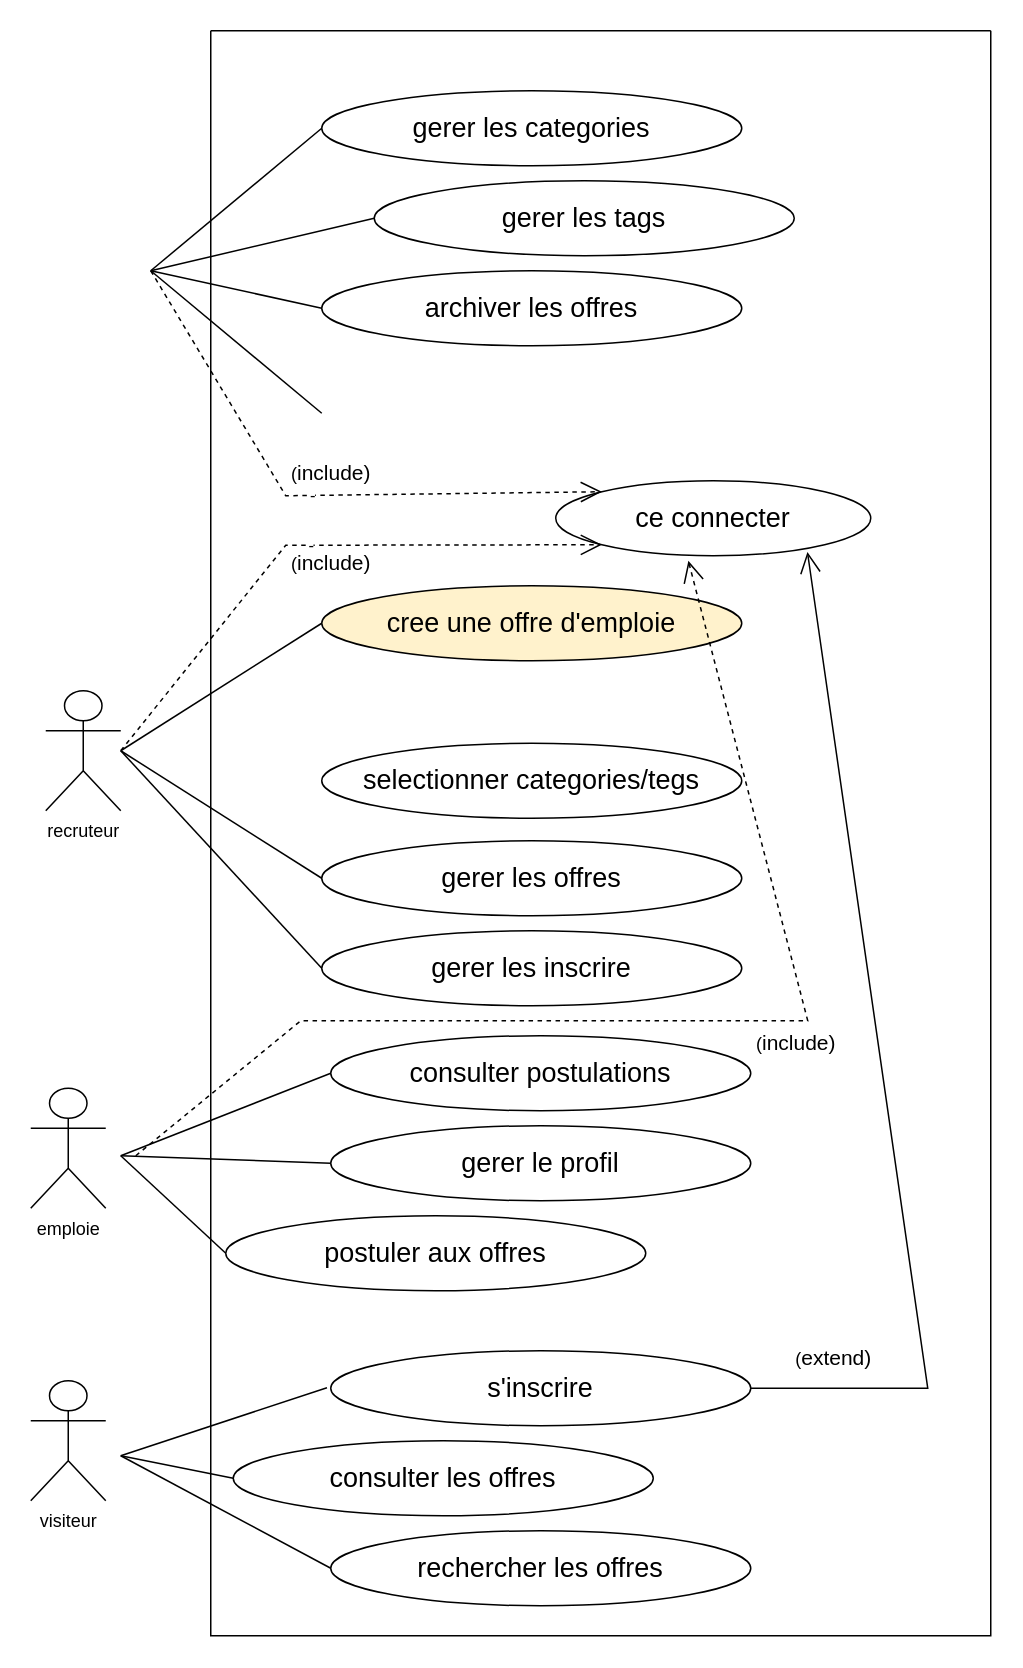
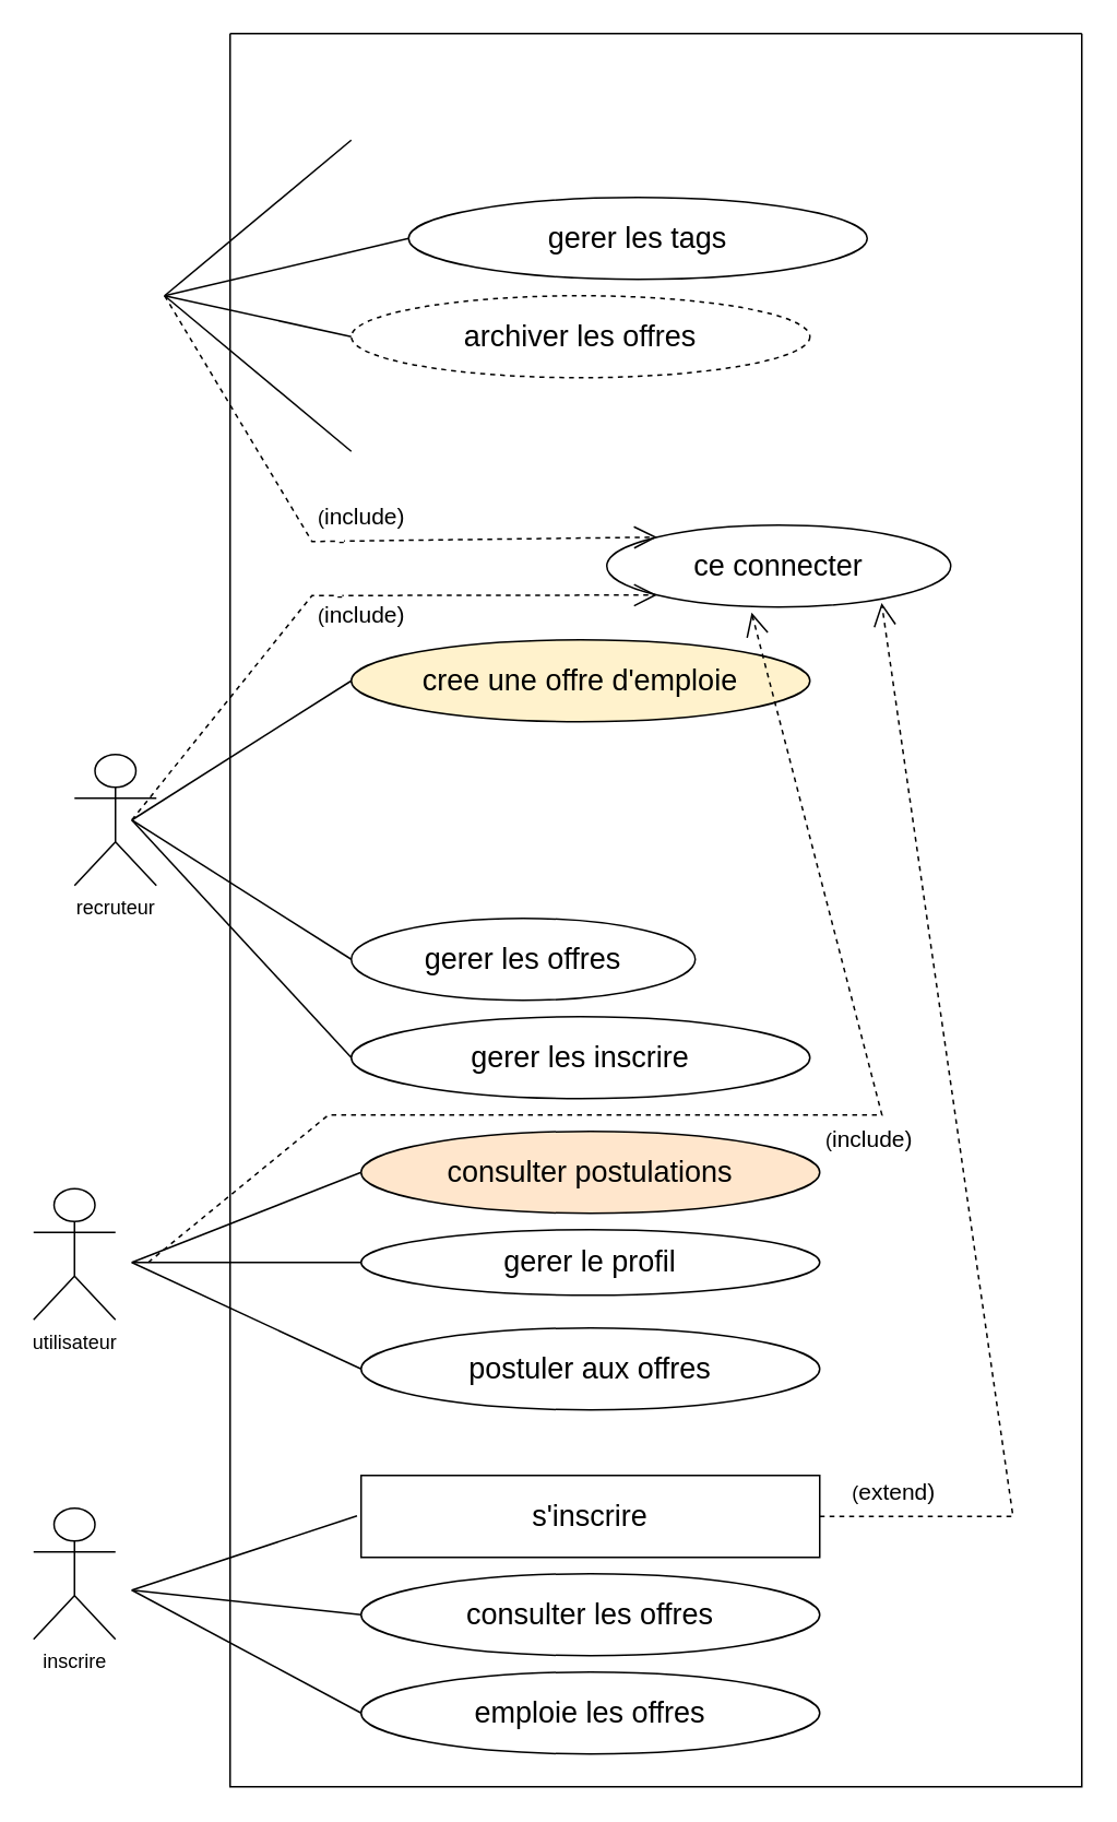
- <mxCell id="19" value="&lt;span data-lucid-content=&quot;{&amp;quot;t&amp;quot;:&amp;quot;gestion des films&amp;quot;,&amp;quot;m&amp;quot;:[{&amp;quot;s&amp;quot;:0,&amp;quot;n&amp;quot;:&amp;quot;s&amp;quot;,&amp;quot;v&amp;quot;:18.667,&amp;quot;e&amp;quot;:17}]}&quot; data-lucid-type=&quot;application/vnd.lucid.text&quot;&gt;&lt;font style=&quot;font-size: 18px;&quot;&gt;gerer les categories&lt;/font&gt;&lt;/span&gt;" style="ellipse;whiteSpace=wrap;html=1;" vertex="1" parent="2"><mxGeometry x="74" y="40" width="280" height="50" as="geometry" /></mxCell>
- <mxCell id="17" value="&lt;span style=&quot;font-size: 18px;&quot;&gt;archiver les offres&lt;/span&gt;" style="ellipse;whiteSpace=wrap;html=1;" vertex="1" parent="2"><mxGeometry x="74" y="160" width="280" height="50" as="geometry" /></mxCell>
+ <mxCell id="17" value="&lt;span style=&quot;font-size: 18px;&quot;&gt;archiver les offres&lt;/span&gt;" style="ellipse;whiteSpace=wrap;html=1;dashed=1;" vertex="1" parent="2"><mxGeometry x="74" y="160" width="280" height="50" as="geometry" /></mxCell>
- <mxCell id="37" value="recruteur" style="shape=umlActor;verticalLabelPosition=bottom;verticalAlign=top;html=1;outlineConnect=0;" vertex="1" parent="1"><mxGeometry x="30" y="460" width="50" height="80" as="geometry" /></mxCell>
+ <mxCell id="37" value="recruteur" style="shape=umlActor;verticalLabelPosition=bottom;verticalAlign=top;html=1;outlineConnect=0;" vertex="1" parent="1"><mxGeometry x="45" y="460" width="50" height="80" as="geometry" /></mxCell>
- <mxCell id="20" value="&lt;span style=&quot;font-size: 18px;&quot;&gt;selectionner categories/tegs&lt;/span&gt;" style="ellipse;whiteSpace=wrap;html=1;" vertex="1" parent="2"><mxGeometry x="74" y="475" width="280" height="50" as="geometry" /></mxCell>
- <mxCell id="6" value="&lt;span style=&quot;font-size: 18px;&quot;&gt;gerer les offres&lt;/span&gt;" style="ellipse;whiteSpace=wrap;html=1;" vertex="1" parent="2"><mxGeometry x="74" y="540" width="280" height="50" as="geometry" /></mxCell>
+ <mxCell id="6" value="&lt;span style=&quot;font-size: 18px;&quot;&gt;gerer les offres&lt;/span&gt;" style="ellipse;whiteSpace=wrap;html=1;" vertex="1" parent="2"><mxGeometry x="74" y="540" width="210" height="50" as="geometry" /></mxCell>
- <mxCell id="27" value="" style="endArrow=open;endSize=12;dashed=0;html=1;rounded=0;exitX=1;exitY=0.5;exitDx=0;exitDy=0;entryX=0.799;entryY=0.949;entryDx=0;entryDy=0;entryPerimeter=0;" edge="1" parent="2" source="16" target="21"><mxGeometry width="160" relative="1" as="geometry"><mxPoint x="330" y="680" as="sourcePoint" /><mxPoint x="490" y="680" as="targetPoint" /><Array as="points"><mxPoint x="478" y="905" /></Array></mxGeometry></mxCell>
+ <mxCell id="27" value="" style="endArrow=open;endSize=12;dashed=1;html=1;rounded=0;exitX=1;exitY=0.5;exitDx=0;exitDy=0;entryX=0.799;entryY=0.949;entryDx=0;entryDy=0;entryPerimeter=0;" edge="1" parent="2" source="16" target="21"><mxGeometry width="160" relative="1" as="geometry"><mxPoint x="330" y="680" as="sourcePoint" /><mxPoint x="490" y="680" as="targetPoint" /><Array as="points"><mxPoint x="478" y="905" /></Array></mxGeometry></mxCell>
- <mxCell id="13" value="&lt;span style=&quot;font-size: 18px;&quot;&gt;consulter postulations&lt;/span&gt;" style="ellipse;whiteSpace=wrap;html=1;" vertex="1" parent="2"><mxGeometry x="80" y="670" width="280" height="50" as="geometry" /></mxCell>
+ <mxCell id="13" value="&lt;span style=&quot;font-size: 18px;&quot;&gt;consulter postulations&lt;/span&gt;" style="ellipse;whiteSpace=wrap;html=1;fillColor=#ffe6cc;" vertex="1" parent="2"><mxGeometry x="80" y="670" width="280" height="50" as="geometry" /></mxCell>
- <mxCell id="12" value="&lt;span style=&quot;font-size: 18px;&quot;&gt;gerer le profil&lt;/span&gt;" style="ellipse;whiteSpace=wrap;html=1;" vertex="1" parent="2"><mxGeometry x="80" y="730" width="280" height="50" as="geometry" /></mxCell>
+ <mxCell id="12" value="&lt;span style=&quot;font-size: 18px;&quot;&gt;gerer le profil&lt;/span&gt;" style="ellipse;whiteSpace=wrap;html=1;" vertex="1" parent="2"><mxGeometry x="80" y="730" width="280" height="40" as="geometry" /></mxCell>
- <mxCell id="39" value="emploie" style="shape=umlActor;verticalLabelPosition=bottom;verticalAlign=top;html=1;outlineConnect=0;" vertex="1" parent="1"><mxGeometry x="20" y="725" width="50" height="80" as="geometry" /></mxCell>
+ <mxCell id="39" value="utilisateur" style="shape=umlActor;verticalLabelPosition=bottom;verticalAlign=top;html=1;outlineConnect=0;" vertex="1" parent="1"><mxGeometry x="20" y="725" width="50" height="80" as="geometry" /></mxCell>
- <mxCell id="11" value="&lt;span style=&quot;font-size: 18px;&quot;&gt;postuler aux offres&lt;/span&gt;" style="ellipse;whiteSpace=wrap;html=1;" vertex="1" parent="2"><mxGeometry x="10" y="790" width="280" height="50" as="geometry" /></mxCell>
+ <mxCell id="11" value="&lt;span style=&quot;font-size: 18px;&quot;&gt;postuler aux offres&lt;/span&gt;" style="ellipse;whiteSpace=wrap;html=1;" vertex="1" parent="2"><mxGeometry x="80" y="790" width="280" height="50" as="geometry" /></mxCell>
- <mxCell id="33" value="(&lt;span style=&quot;font-size: 14px;&quot;&gt;extend&lt;/span&gt;&lt;span style=&quot;font-size: 14px;&quot;&gt;)&lt;/span&gt;" style="text;html=1;align=center;verticalAlign=middle;resizable=0;points=[];autosize=1;strokeColor=none;fillColor=none;" vertex="1" parent="2"><mxGeometry x="380" y="870" width="70" height="30" as="geometry" /></mxCell>
+ <mxCell id="33" value="(&lt;span style=&quot;font-size: 14px;&quot;&gt;extend&lt;/span&gt;&lt;span style=&quot;font-size: 14px;&quot;&gt;)&lt;/span&gt;" style="text;html=1;align=center;verticalAlign=middle;resizable=0;points=[];autosize=1;strokeColor=none;fillColor=none;" vertex="1" parent="2"><mxGeometry x="370" y="875" width="70" height="30" as="geometry" /></mxCell>
- <mxCell id="16" value="&lt;span style=&quot;font-size: 18px;&quot;&gt;s'inscrire&lt;/span&gt;" style="ellipse;whiteSpace=wrap;html=1;" vertex="1" parent="2"><mxGeometry x="80" y="880" width="280" height="50" as="geometry" /></mxCell>
+ <mxCell id="16" value="&lt;span style=&quot;font-size: 18px;&quot;&gt;s'inscrire&lt;/span&gt;" style="whiteSpace=wrap;html=1;rounded=0;" vertex="1" parent="2"><mxGeometry x="80" y="880" width="280" height="50" as="geometry" /></mxCell>
- <mxCell id="3" value="&lt;span style=&quot;font-size: 18px;&quot;&gt;consulter les offres&lt;/span&gt;" style="ellipse;whiteSpace=wrap;html=1;" vertex="1" parent="2"><mxGeometry x="15" y="940" width="280" height="50" as="geometry" /></mxCell>
+ <mxCell id="3" value="&lt;span style=&quot;font-size: 18px;&quot;&gt;consulter les offres&lt;/span&gt;" style="ellipse;whiteSpace=wrap;html=1;" vertex="1" parent="2"><mxGeometry x="80" y="940" width="280" height="50" as="geometry" /></mxCell>
- <mxCell id="34" value="visiteur" style="shape=umlActor;verticalLabelPosition=bottom;verticalAlign=top;html=1;outlineConnect=0;" vertex="1" parent="1"><mxGeometry x="20" y="920" width="50" height="80" as="geometry" /></mxCell>
+ <mxCell id="34" value="inscrire" style="shape=umlActor;verticalLabelPosition=bottom;verticalAlign=top;html=1;outlineConnect=0;" vertex="1" parent="1"><mxGeometry x="20" y="920" width="50" height="80" as="geometry" /></mxCell>
- <mxCell id="4" value="&lt;span style=&quot;font-size: 18px;&quot;&gt;rechercher&amp;nbsp;&lt;/span&gt;&lt;span style=&quot;font-size: 18px;&quot;&gt;les offres&lt;/span&gt;" style="ellipse;whiteSpace=wrap;html=1;" vertex="1" parent="2"><mxGeometry x="80" y="1000" width="280" height="50" as="geometry" /></mxCell>
+ <mxCell id="4" value="&lt;span style=&quot;font-size: 18px;&quot;&gt;emploie&amp;nbsp;&lt;/span&gt;&lt;span style=&quot;font-size: 18px;&quot;&gt;les offres&lt;/span&gt;" style="ellipse;whiteSpace=wrap;html=1;" vertex="1" parent="2"><mxGeometry x="80" y="1000" width="280" height="50" as="geometry" /></mxCell>
